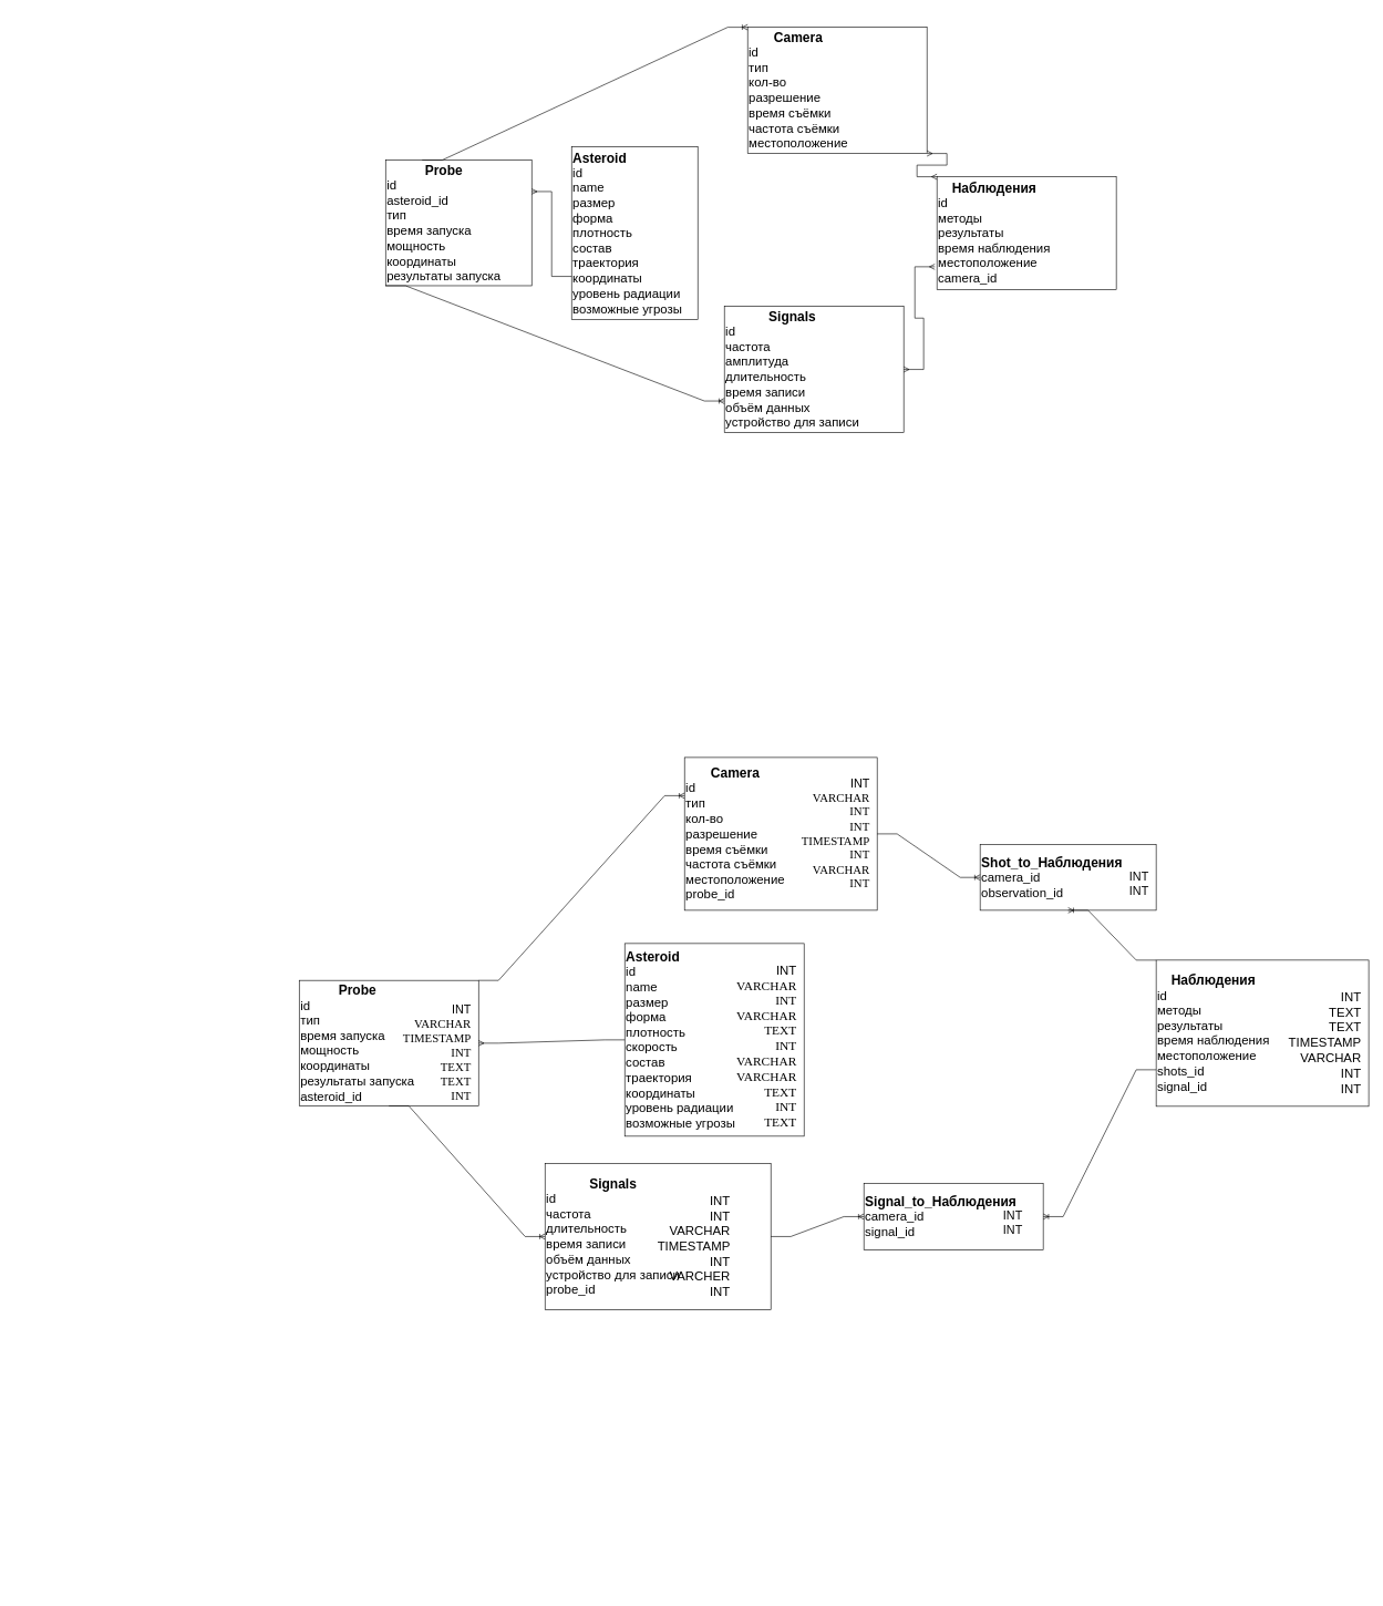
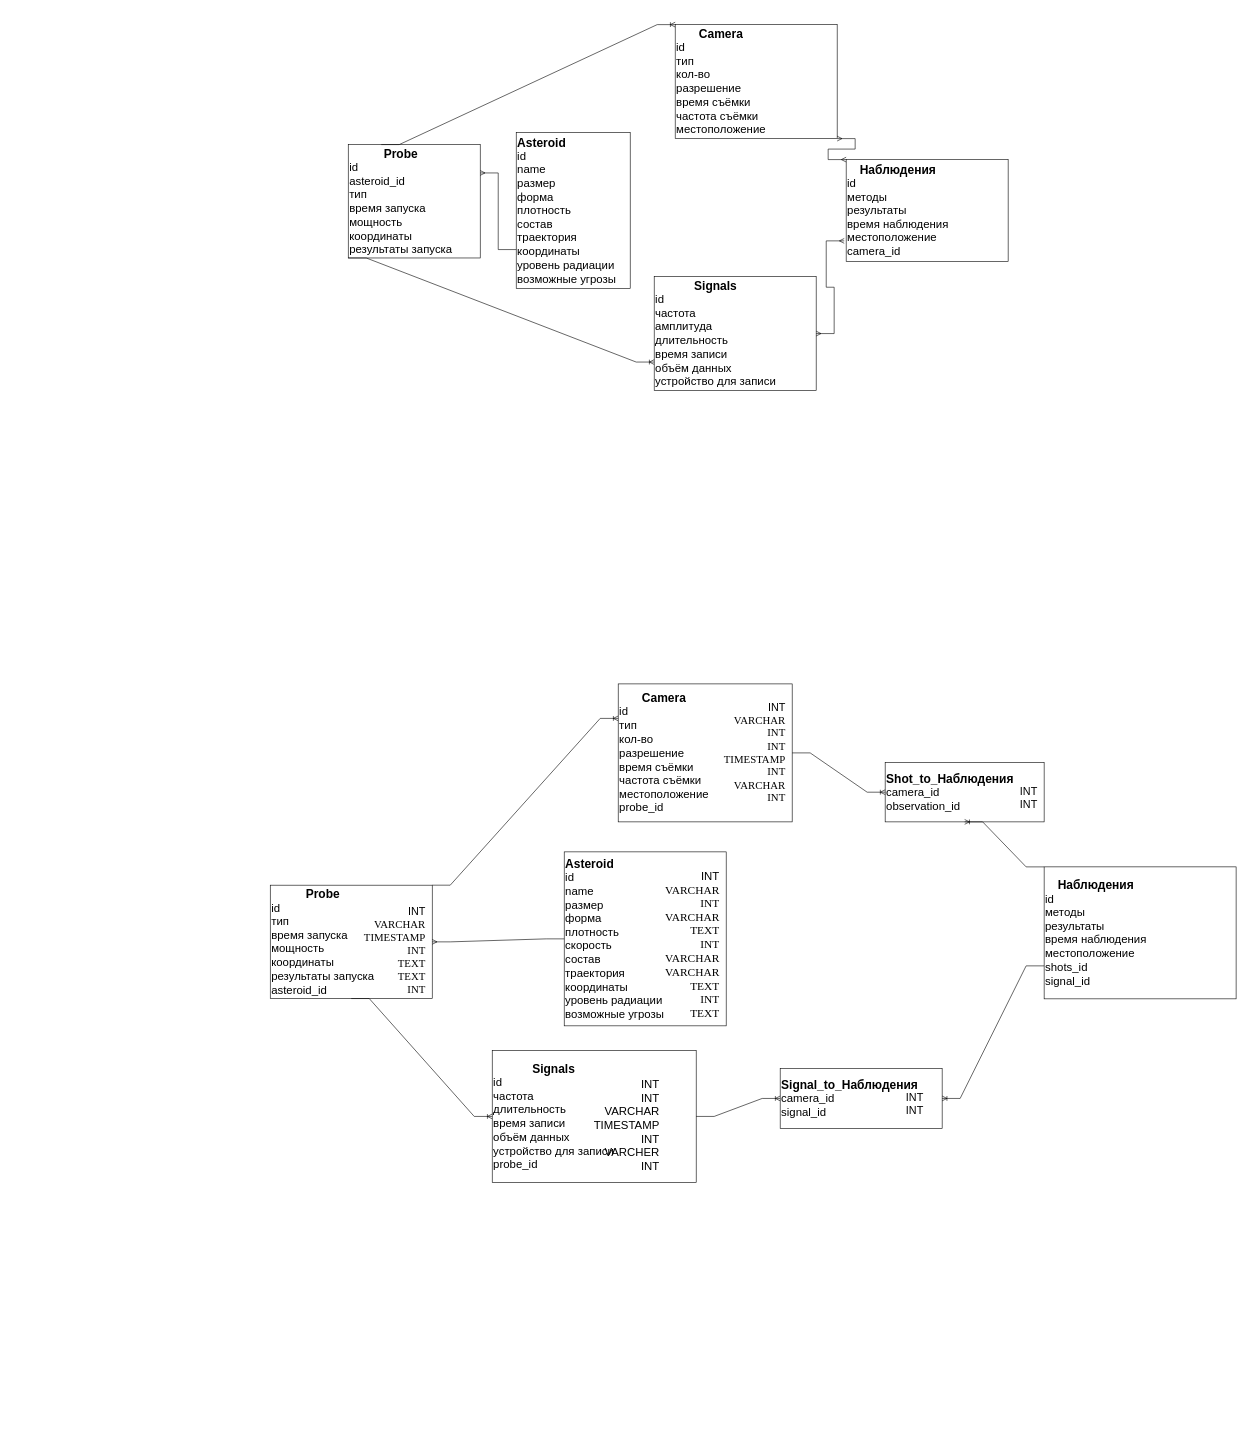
- <mxCell id="21" value="&lt;font face=&quot;Helvetica&quot; style=&quot;font-size: 19px;&quot;&gt;INT&lt;/font&gt;&lt;div style=&quot;font-size: 19px;&quot;&gt;&lt;font face=&quot;Helvetica&quot; style=&quot;font-size: 19px;&quot;&gt;TEXT&lt;/font&gt;&lt;/div&gt;&lt;div style=&quot;font-size: 19px;&quot;&gt;&lt;font face=&quot;Helvetica&quot; style=&quot;font-size: 19px;&quot;&gt;TEXT&lt;/font&gt;&lt;/div&gt;&lt;div style=&quot;font-size: 19px;&quot;&gt;&lt;font face=&quot;Helvetica&quot; style=&quot;font-size: 19px;&quot;&gt;TIMESTAMP&lt;/font&gt;&lt;/div&gt;&lt;div style=&quot;font-size: 19px;&quot;&gt;&lt;font face=&quot;Helvetica&quot; style=&quot;font-size: 19px;&quot;&gt;VARCHAR&lt;/font&gt;&lt;/div&gt;&lt;div style=&quot;font-size: 19px;&quot;&gt;&lt;font face=&quot;Helvetica&quot; style=&quot;font-size: 19px;&quot;&gt;INT&lt;/font&gt;&lt;/div&gt;&lt;div style=&quot;font-size: 19px;&quot;&gt;&lt;font face=&quot;Helvetica&quot; style=&quot;font-size: 19px;&quot;&gt;&lt;font style=&quot;font-size: 19px;&quot;&gt;INT&lt;/font&gt;&lt;br&gt;&lt;/font&gt;&lt;/div&gt;" style="text;html=1;align=right;verticalAlign=middle;resizable=0;points=[];autosize=1;strokeColor=none;fillColor=none;" vertex="1" parent="1"><mxGeometry x="1920" y="1484" width="130" height="170" as="geometry" /></mxCell>
